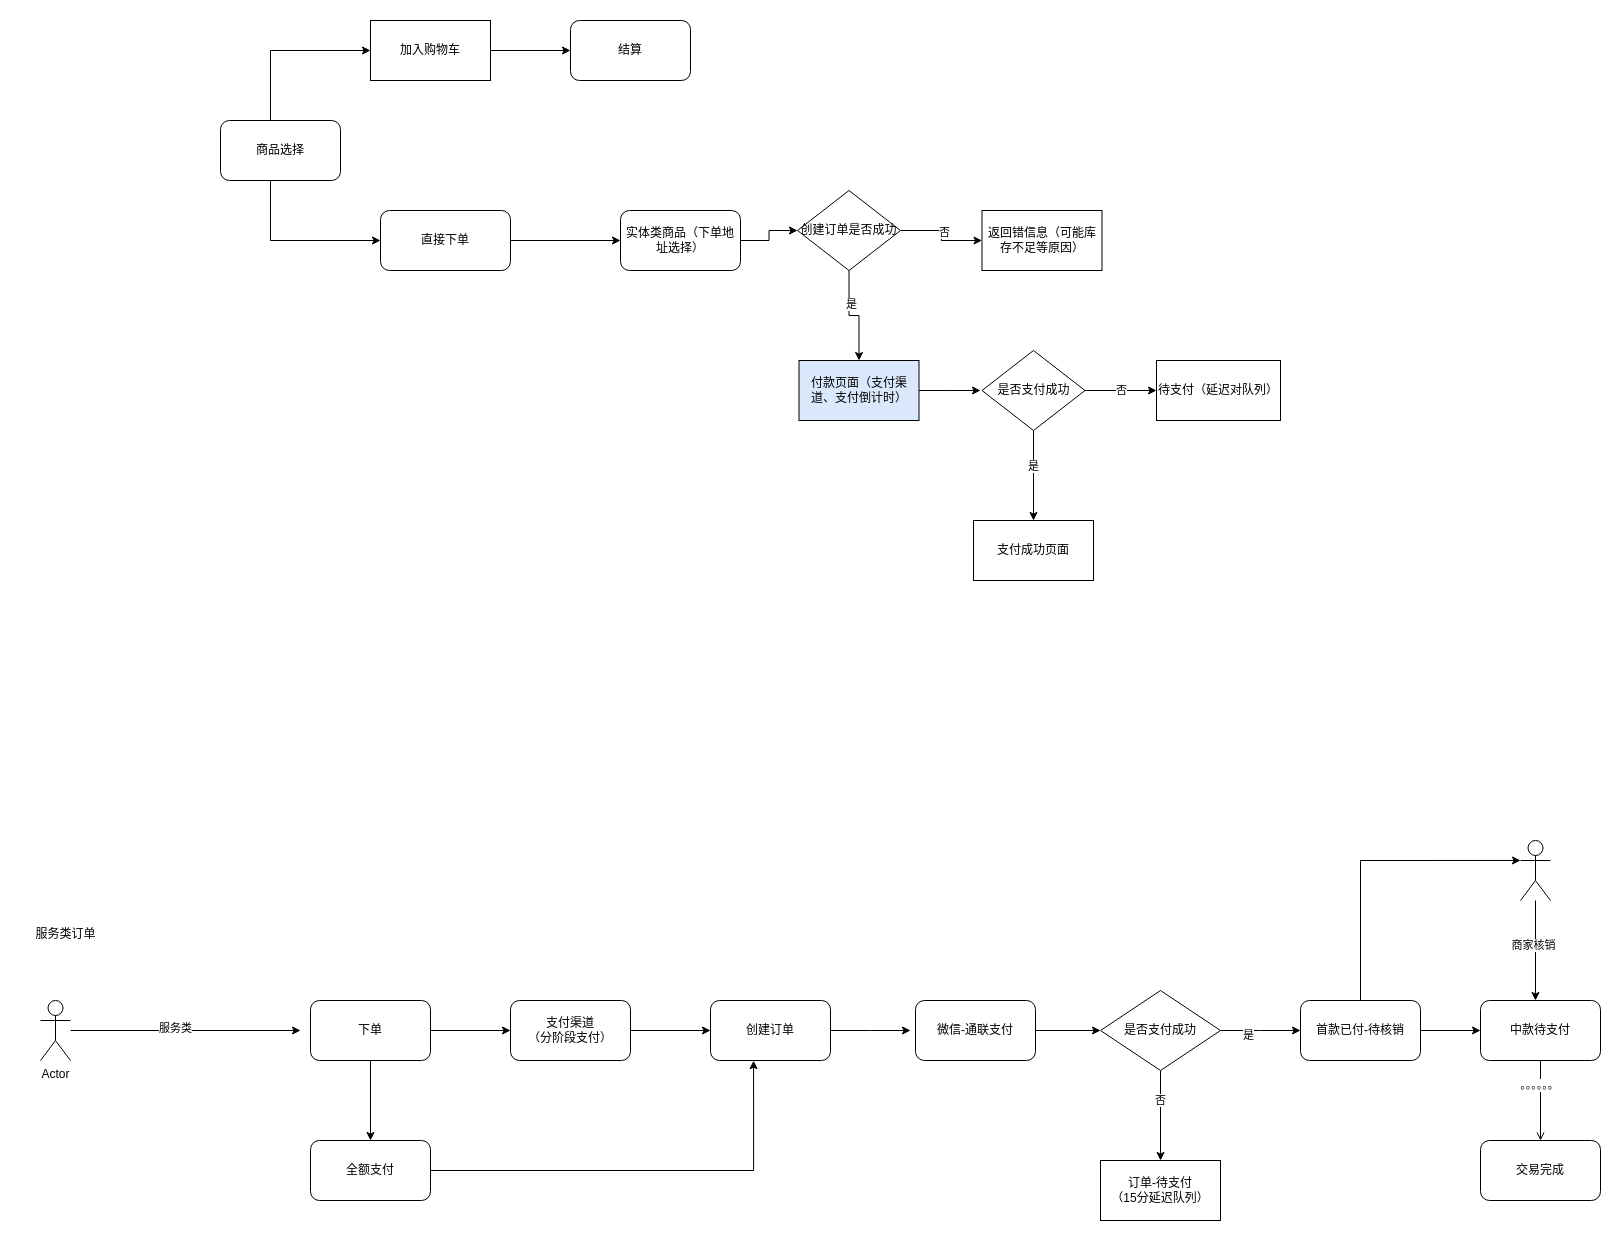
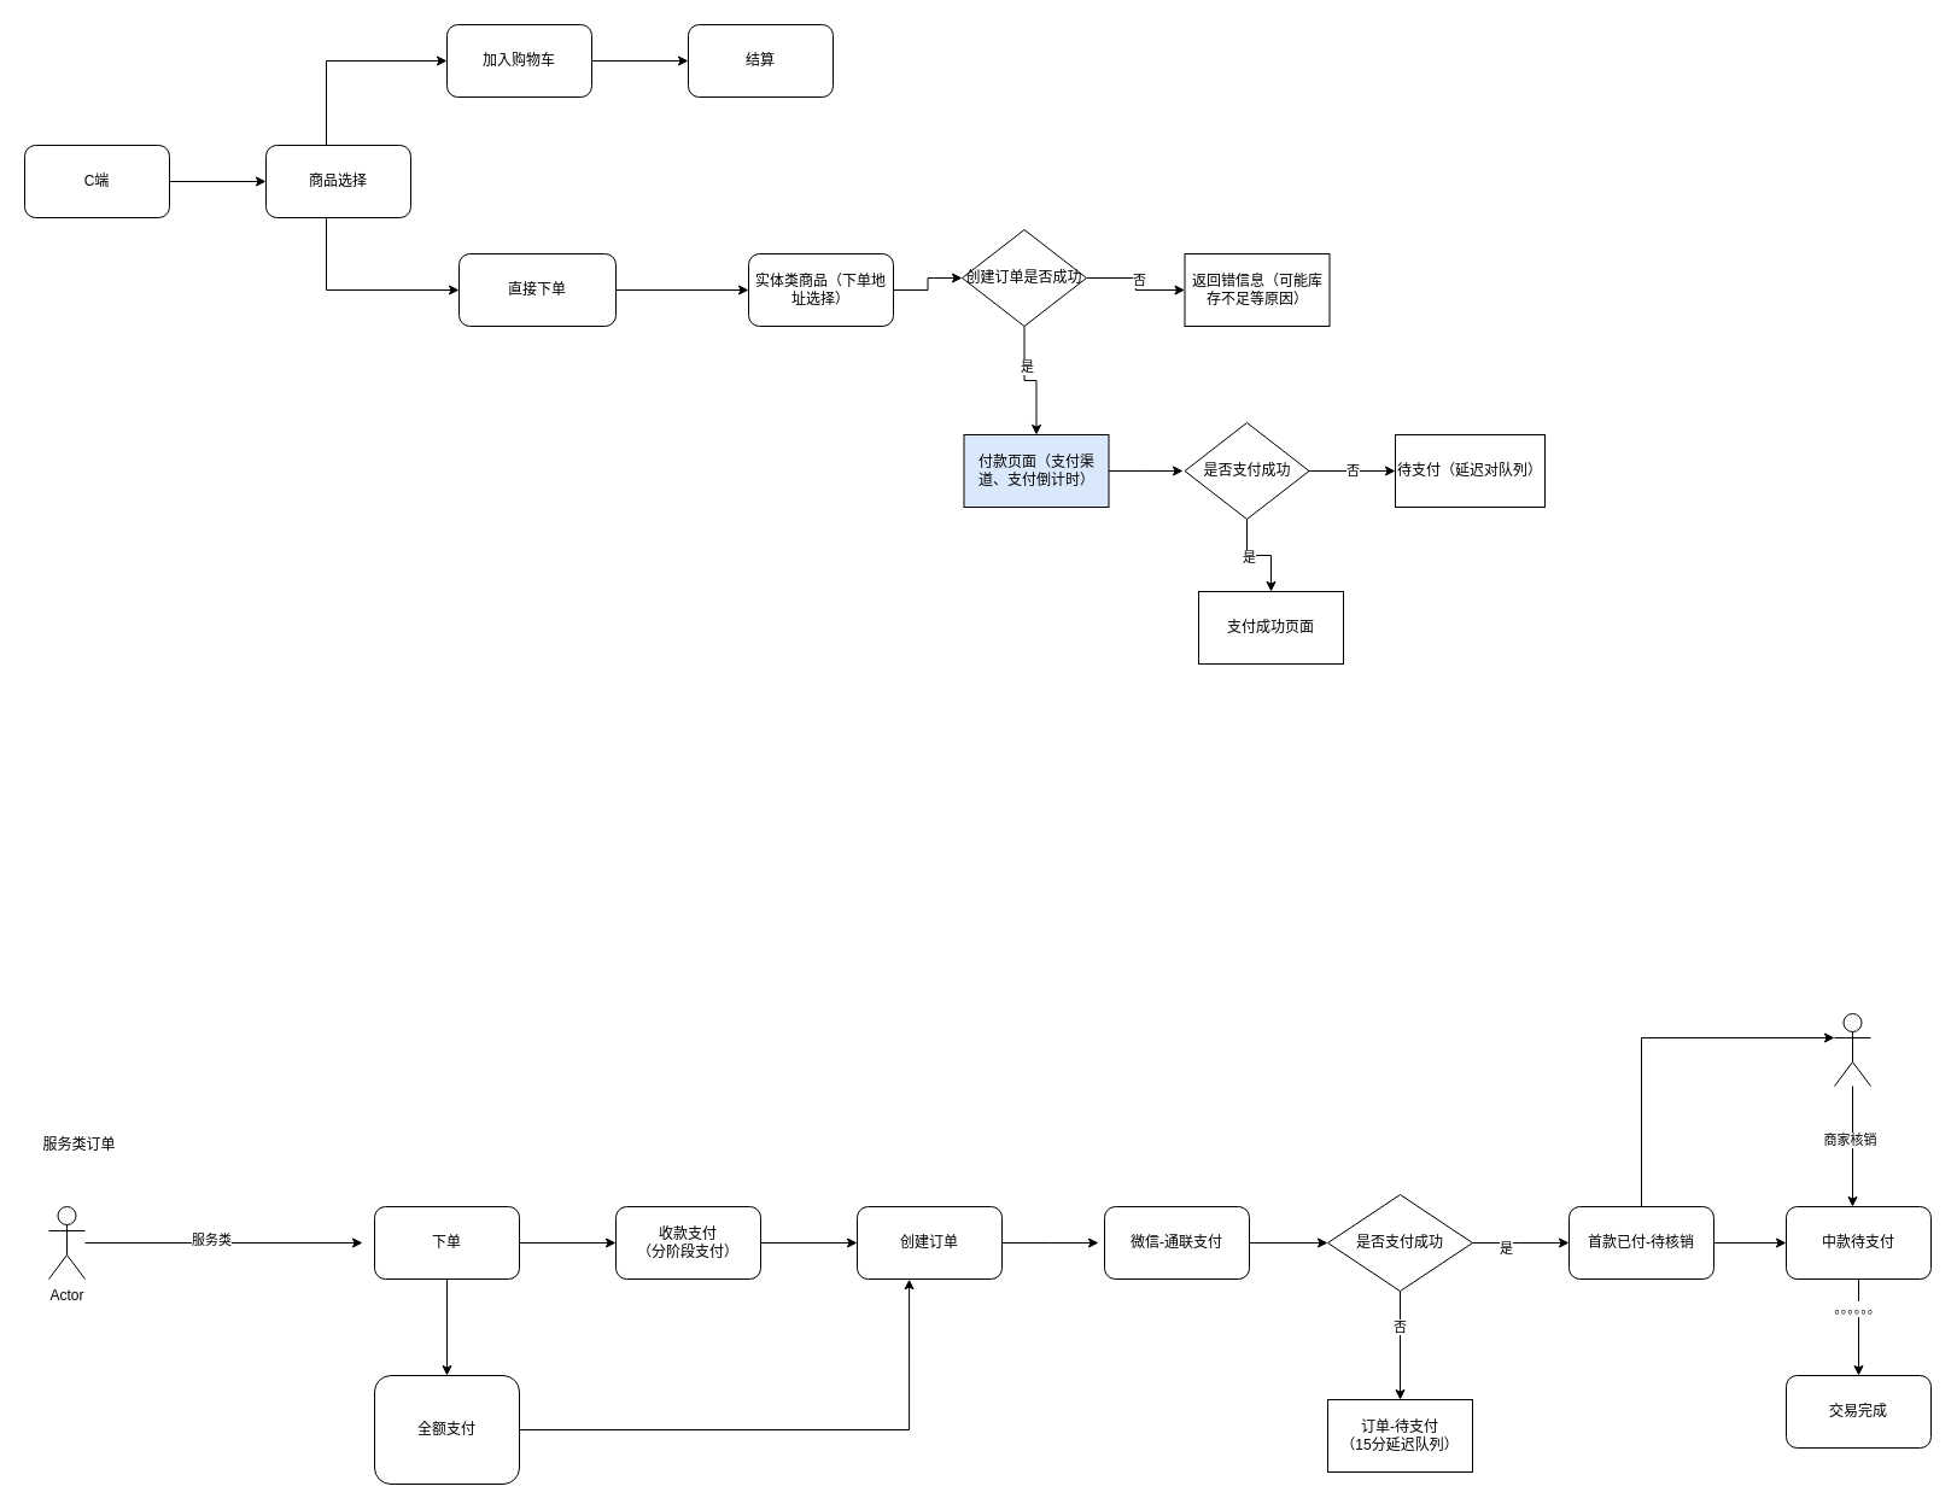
- <mxCell id="10" value="加入购物车" style="whiteSpace=wrap;html=1;rounded=0;" parent="1" vertex="1"><mxGeometry x="370" y="20" width="120" height="60" as="geometry" /></mxCell>
+ <mxCell id="10" value="加入购物车" style="rounded=1;whiteSpace=wrap;html=1;" parent="1" vertex="1"><mxGeometry x="370" y="20" width="120" height="60" as="geometry" /></mxCell>
+ <mxCell id="3" value="C端" style="rounded=1;whiteSpace=wrap;html=1;" parent="1" vertex="1"><mxGeometry y="120" width="120" height="60" as="geometry" x="20" /></mxCell>
+ <mxCell id="2" value="" style="edgeStyle=orthogonalEdgeStyle;rounded=0;orthogonalLoop=1;jettySize=auto;html=1;" parent="1" source="3" target="6" edge="1"><mxGeometry relative="1" as="geometry" /></mxCell>
- <mxCell id="26" value="支付成功页面" style="whiteSpace=wrap;html=1;" parent="1" vertex="1"><mxGeometry x="973" y="520" width="120" height="60" as="geometry" /></mxCell>
+ <mxCell id="26" value="支付成功页面" style="whiteSpace=wrap;html=1;" parent="1" vertex="1"><mxGeometry x="993" y="490" width="120" height="60" as="geometry" /></mxCell>
- <mxCell id="58" value="服务类订单" style="text;html=1;align=center;verticalAlign=middle;resizable=0;points=[];autosize=1;strokeColor=none;fillColor=none;" vertex="1" parent="1"><mxGeometry x="25" y="919" width="80" height="30" as="geometry" /></mxCell>
+ <mxCell id="58" value="服务类订单" style="text;html=1;align=center;verticalAlign=middle;resizable=0;points=[];autosize=1;strokeColor=none;fillColor=none;" vertex="1" parent="1"><mxGeometry x="25" y="934" width="80" height="30" as="geometry" /></mxCell>
- <mxCell id="35" value="支付渠道&lt;br&gt;（分阶段支付）" style="rounded=1;whiteSpace=wrap;html=1;" vertex="1" parent="1"><mxGeometry x="510" y="1000" width="120" height="60" as="geometry" /></mxCell>
+ <mxCell id="35" value="收款支付&lt;br&gt;（分阶段支付）" style="rounded=1;whiteSpace=wrap;html=1;" vertex="1" parent="1"><mxGeometry x="510" y="1000" width="120" height="60" as="geometry" /></mxCell>
- <mxCell id="54" value="" style="edgeStyle=orthogonalEdgeStyle;rounded=0;orthogonalLoop=1;jettySize=auto;html=1;endArrow=open;" edge="1" parent="1" source="56" target="57"><mxGeometry relative="1" as="geometry" /></mxCell>
+ <mxCell id="54" value="" style="edgeStyle=orthogonalEdgeStyle;rounded=0;orthogonalLoop=1;jettySize=auto;html=1;" edge="1" parent="1" source="56" target="57"><mxGeometry relative="1" as="geometry" /></mxCell>
- <mxCell id="37" value="全额支付" style="whiteSpace=wrap;html=1;rounded=1;" vertex="1" parent="1"><mxGeometry x="310" y="1140" width="120" height="60" as="geometry" /></mxCell>
+ <mxCell id="37" value="全额支付" style="whiteSpace=wrap;html=1;rounded=1;" vertex="1" parent="1"><mxGeometry x="310" y="1140" width="120" height="90" as="geometry" /></mxCell>
